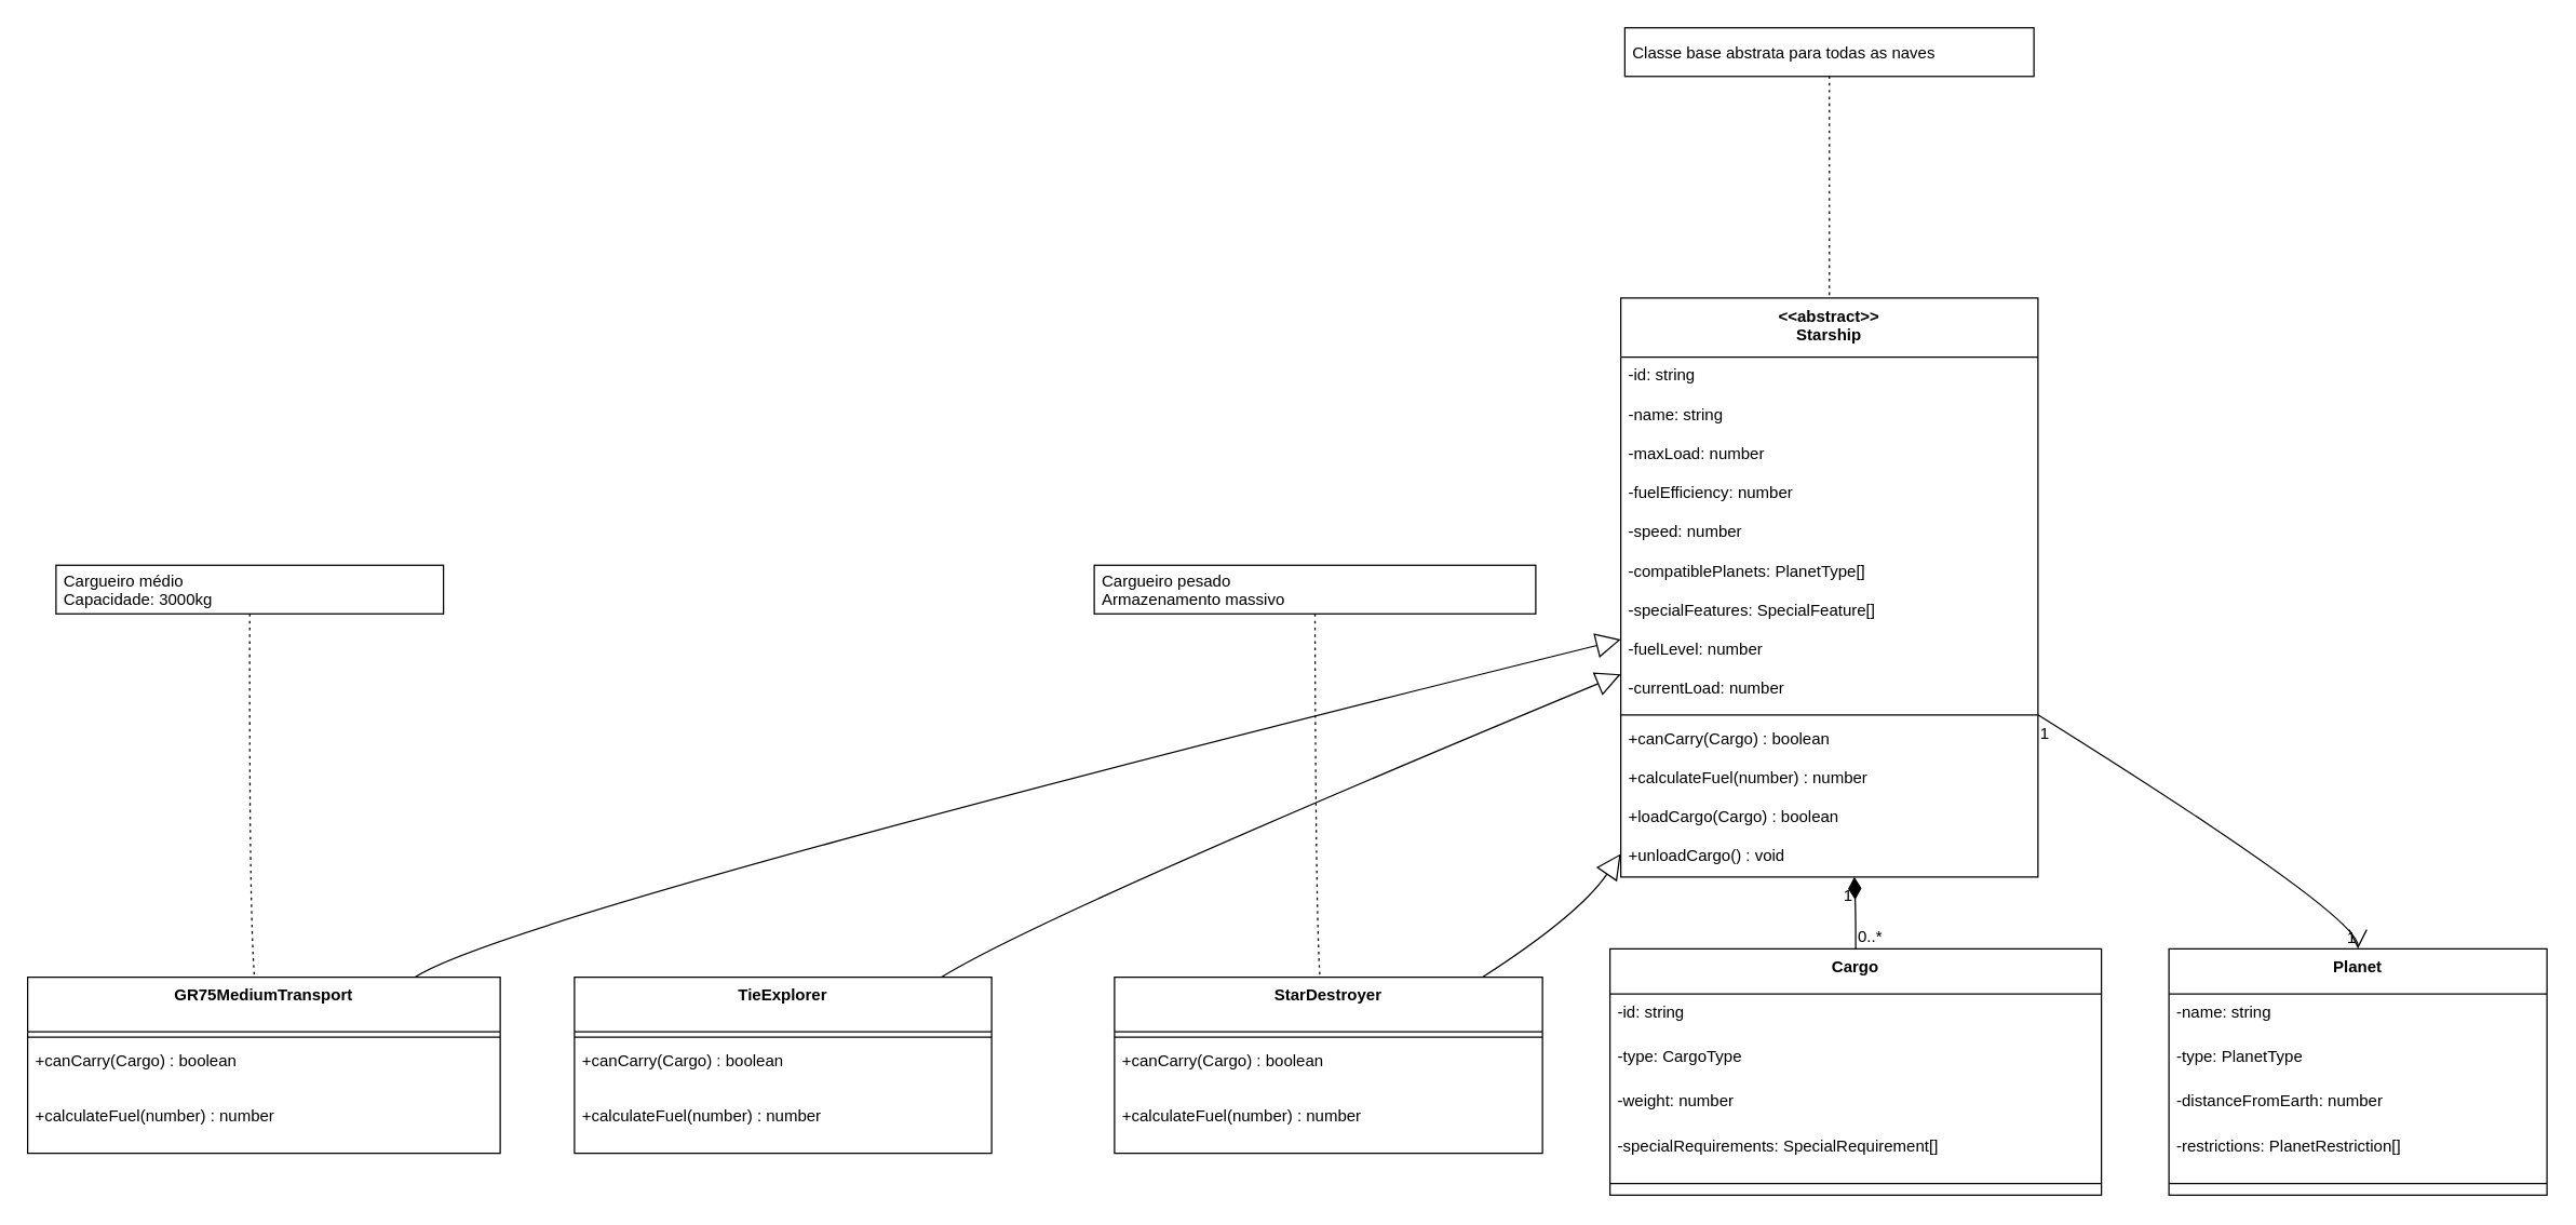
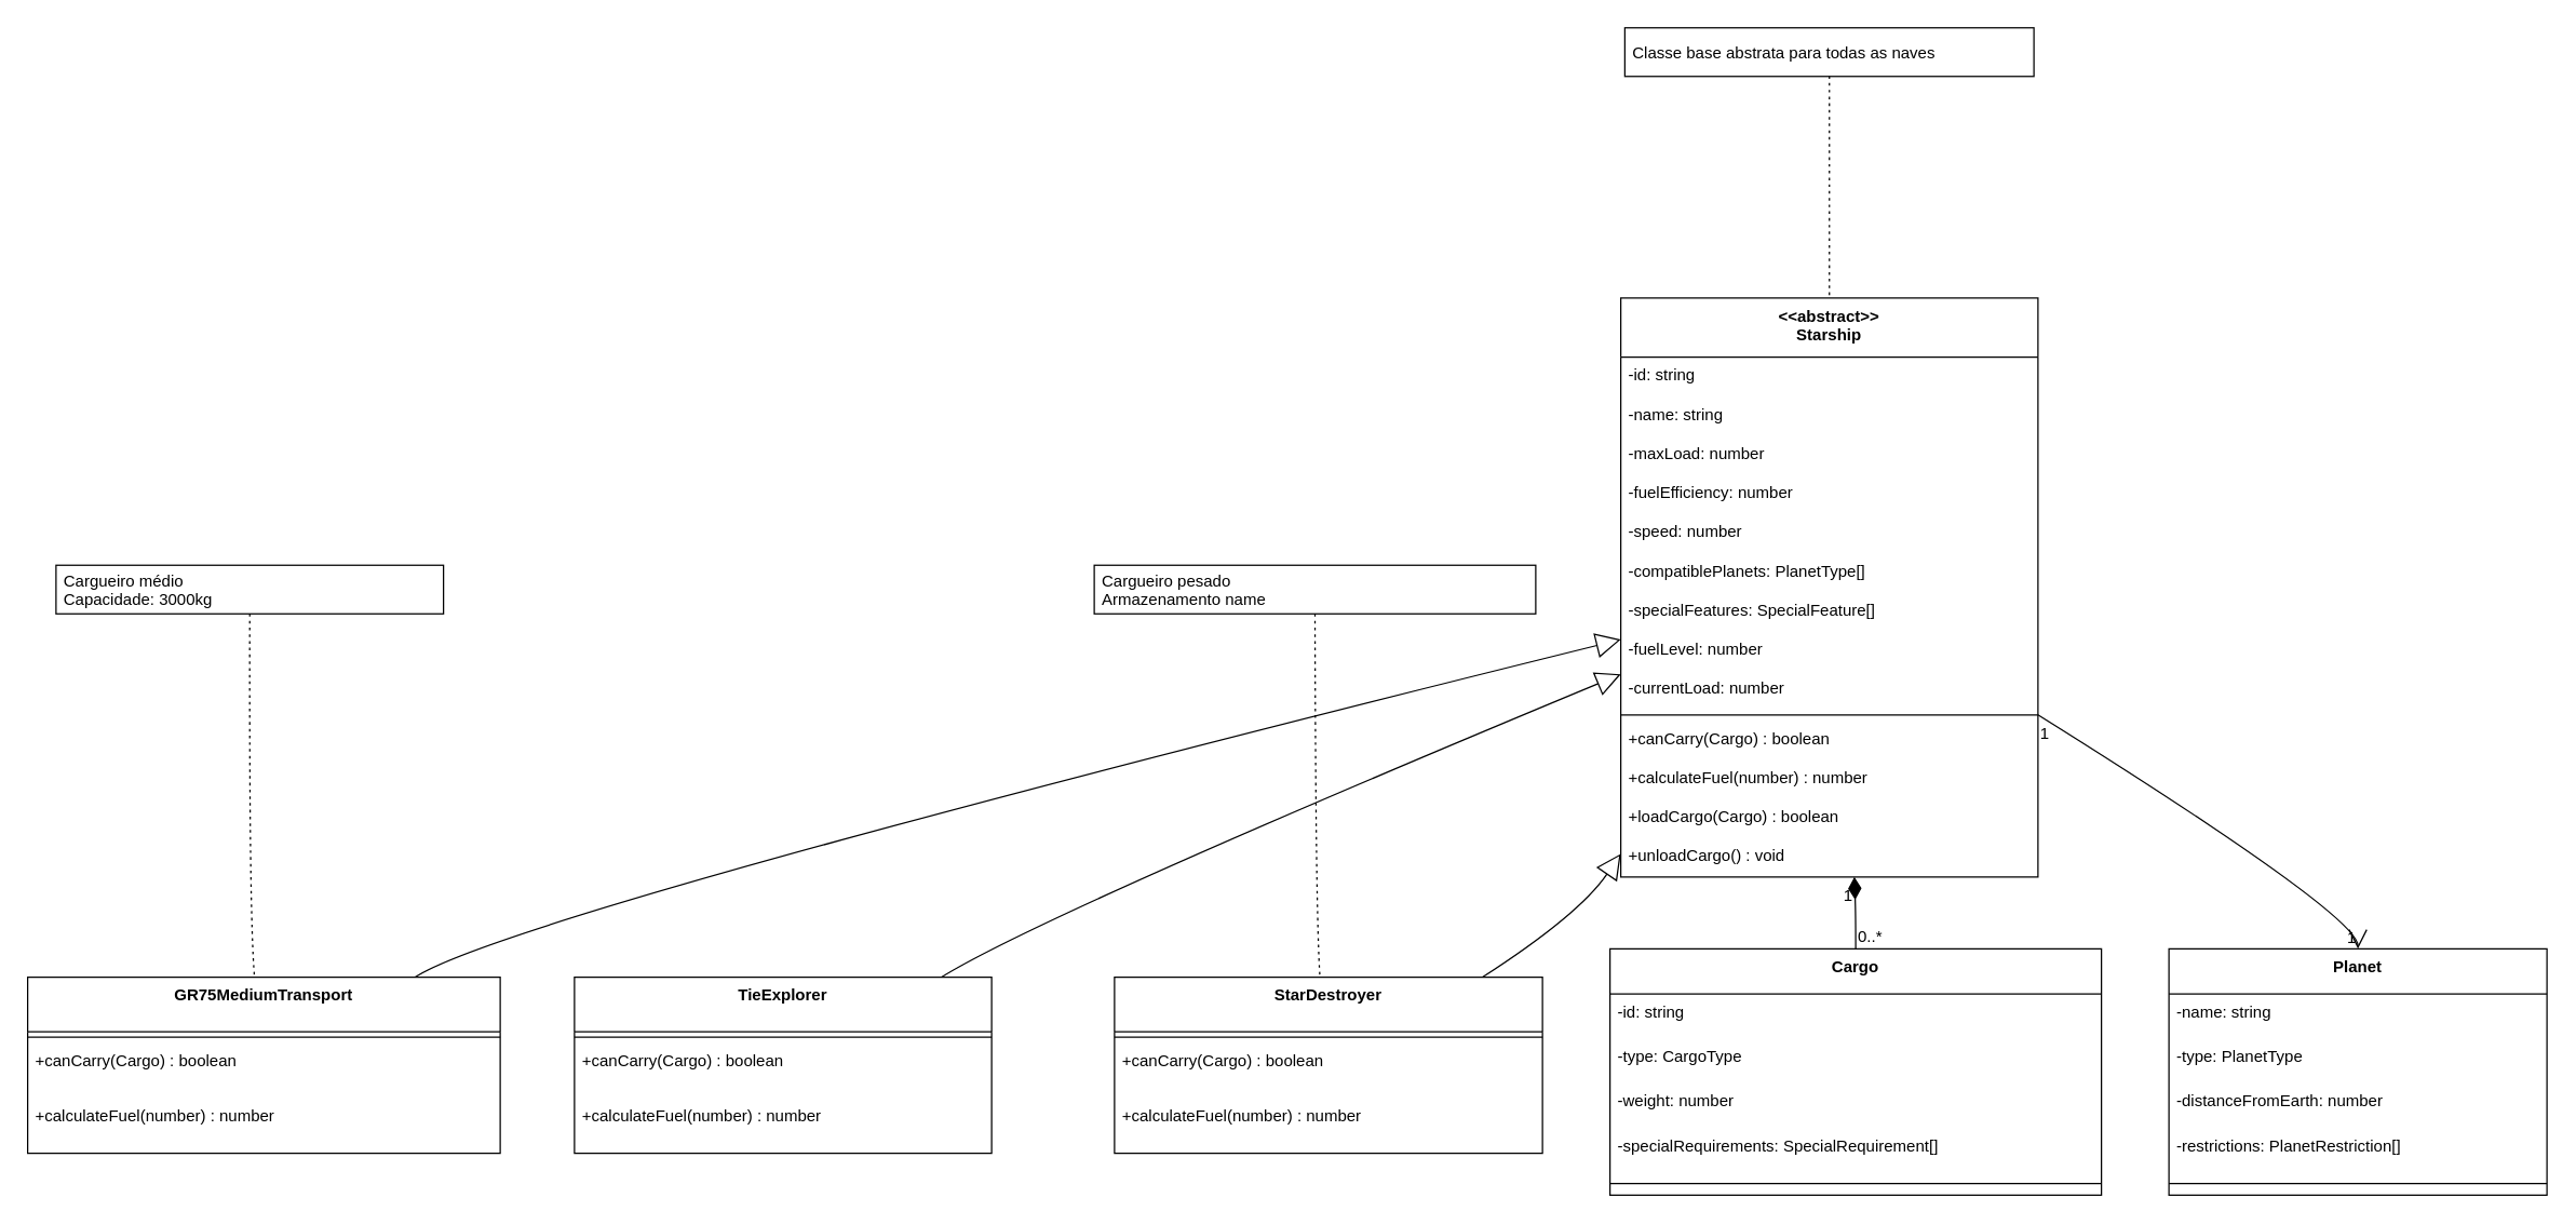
- <mxCell id="43" value="Cargueiro pesado&#10;Armazenamento massivo" style="align=left;spacingLeft=4;" parent="1" vertex="1"><mxGeometry x="810" y="418" width="327" height="36" as="geometry" /></mxCell>
+ <mxCell id="43" value="Cargueiro pesado&#10;Armazenamento name" style="align=left;spacingLeft=4;" parent="1" vertex="1"><mxGeometry x="810" y="418" width="327" height="36" as="geometry" /></mxCell>
